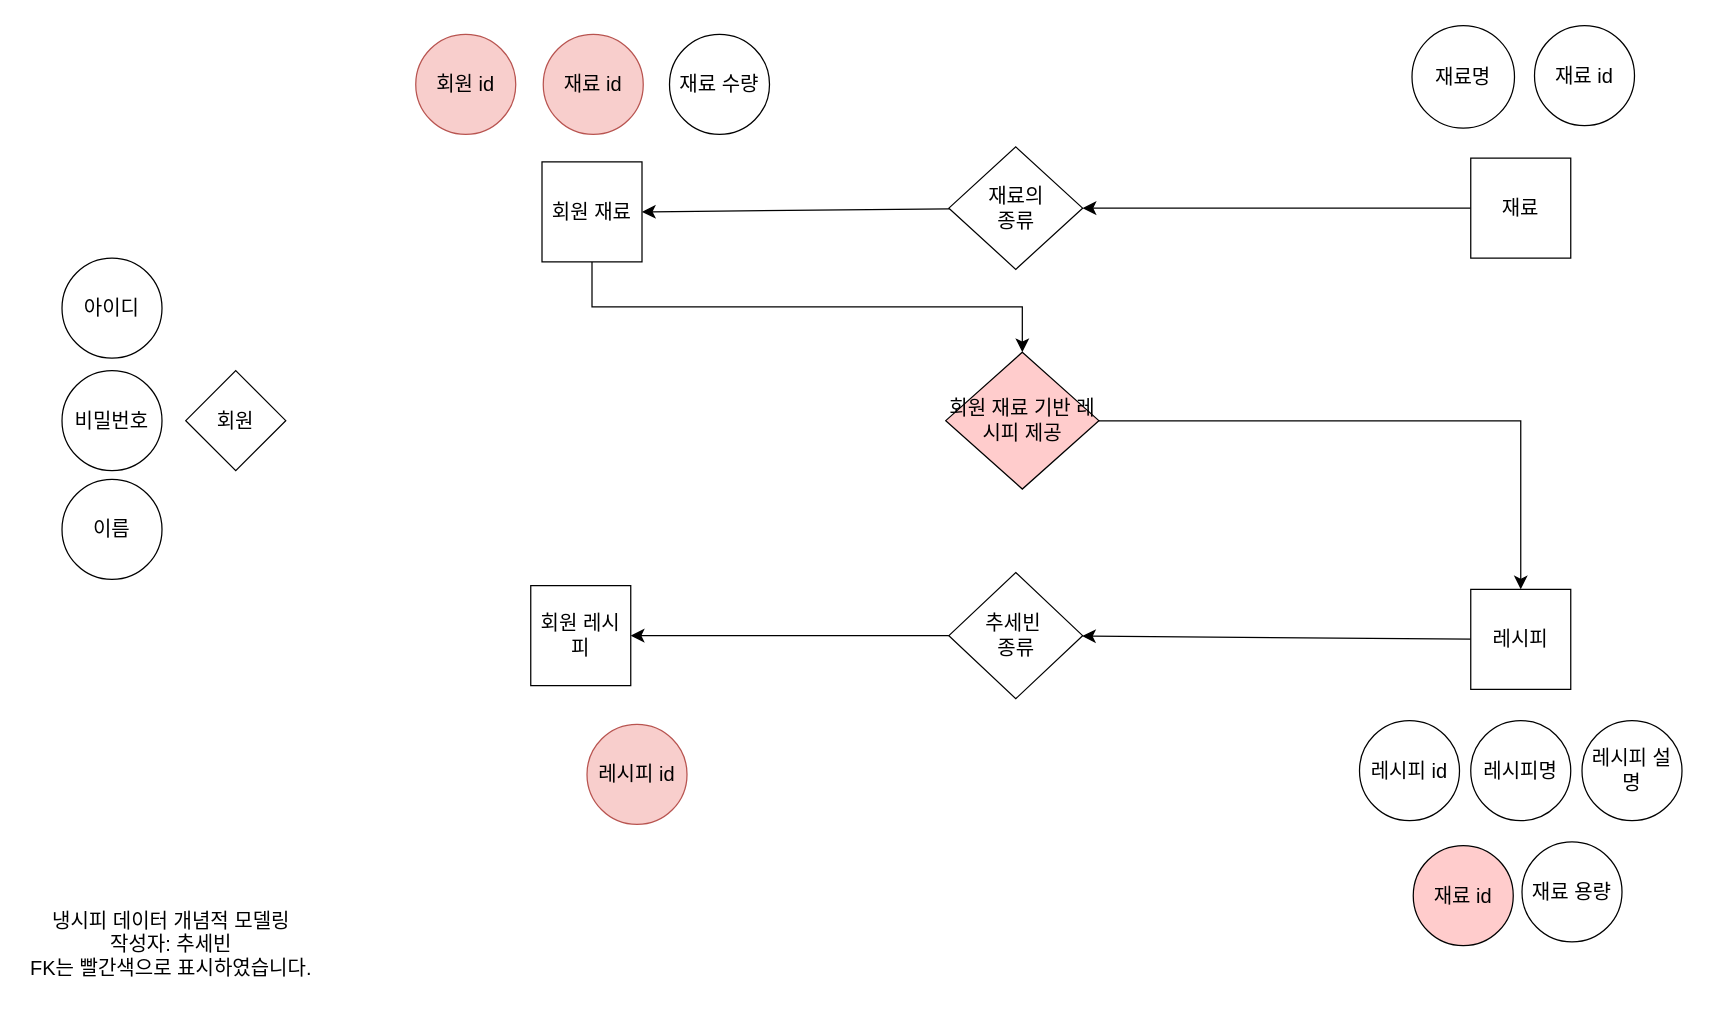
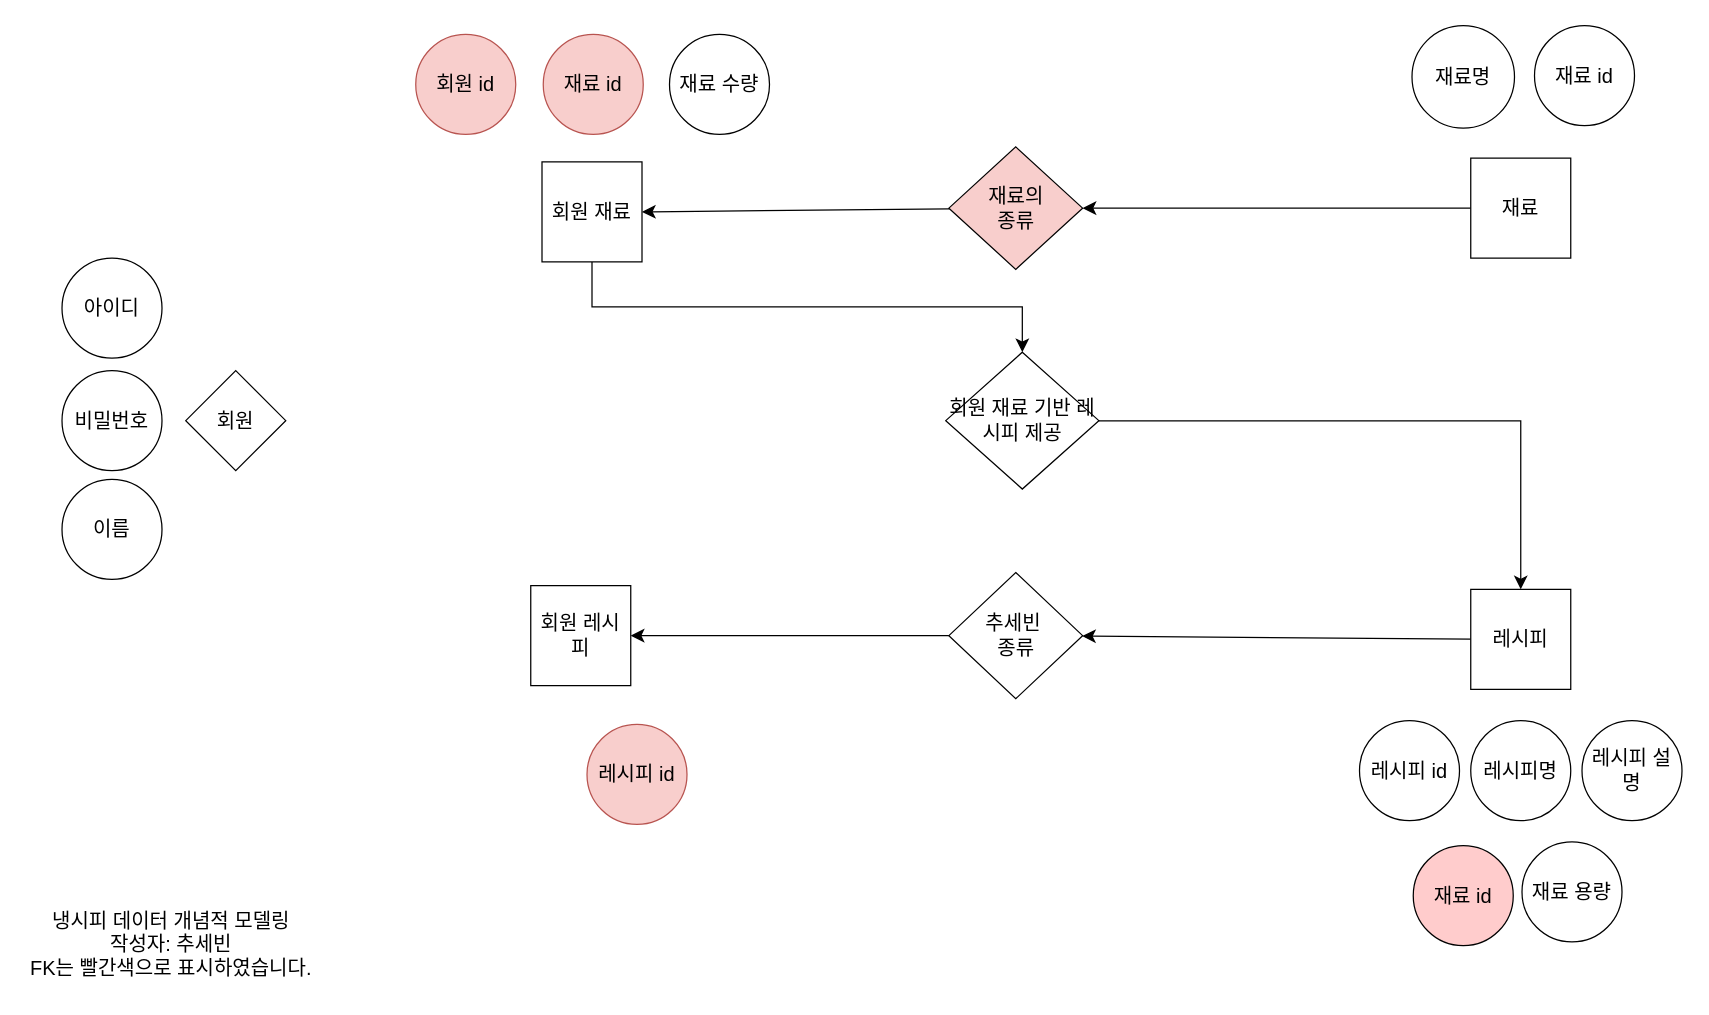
- <mxCell id="24" value="재료의&lt;br&gt;종류" style="rhombus;whiteSpace=wrap;html=1;fontSize=16;" parent="1" vertex="1"><mxGeometry x="758.5" y="117" width="107" height="98" as="geometry" /></mxCell>
+ <mxCell id="24" value="재료의&lt;br&gt;종류" style="rhombus;whiteSpace=wrap;html=1;fontSize=16;fillColor=#f8cecc;" parent="1" vertex="1"><mxGeometry x="758.5" y="117" width="107" height="98" as="geometry" /></mxCell>
- <mxCell id="26" value="회원 재료 기반 레시피 제공" style="rhombus;whiteSpace=wrap;html=1;fontSize=16;fillColor=#ffcccc;" parent="1" vertex="1"><mxGeometry x="756" y="281.25" width="122.5" height="109.5" as="geometry" /></mxCell>
+ <mxCell id="26" value="회원 재료 기반 레시피 제공" style="rhombus;whiteSpace=wrap;html=1;fontSize=16;" parent="1" vertex="1"><mxGeometry x="756" y="281.25" width="122.5" height="109.5" as="geometry" /></mxCell>
